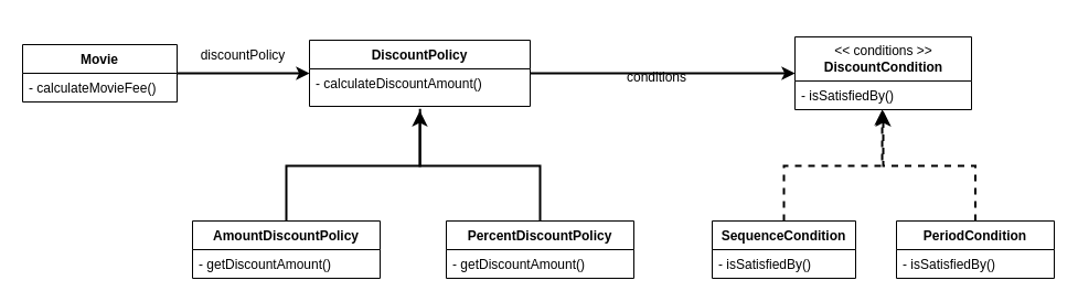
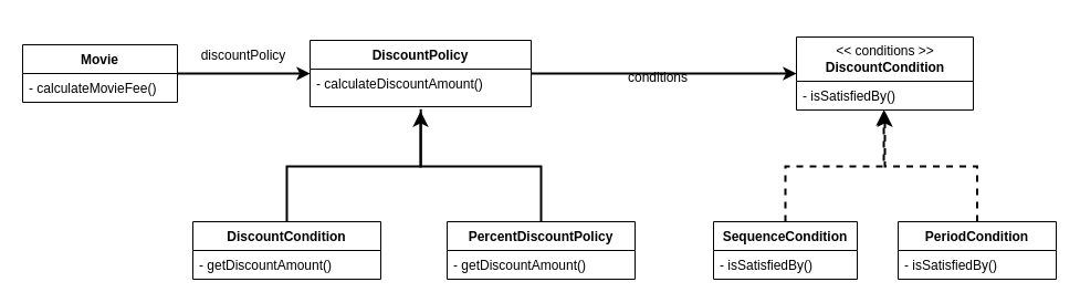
- <mxCell id="8" value="AmountDiscountPolicy" style="swimlane;fontStyle=1;align=center;verticalAlign=top;childLayout=stackLayout;horizontal=1;startSize=26;horizontalStack=0;resizeParent=1;resizeParentMax=0;resizeLast=0;collapsible=1;marginBottom=0;whiteSpace=wrap;html=1;" parent="1" vertex="1"><mxGeometry x="174" y="200" width="170" height="52" as="geometry" /></mxCell>
+ <mxCell id="8" value="DiscountCondition" style="swimlane;fontStyle=1;align=center;verticalAlign=top;childLayout=stackLayout;horizontal=1;startSize=26;horizontalStack=0;resizeParent=1;resizeParentMax=0;resizeLast=0;collapsible=1;marginBottom=0;whiteSpace=wrap;html=1;" parent="1" vertex="1"><mxGeometry x="174" y="200" width="170" height="52" as="geometry" /></mxCell>
